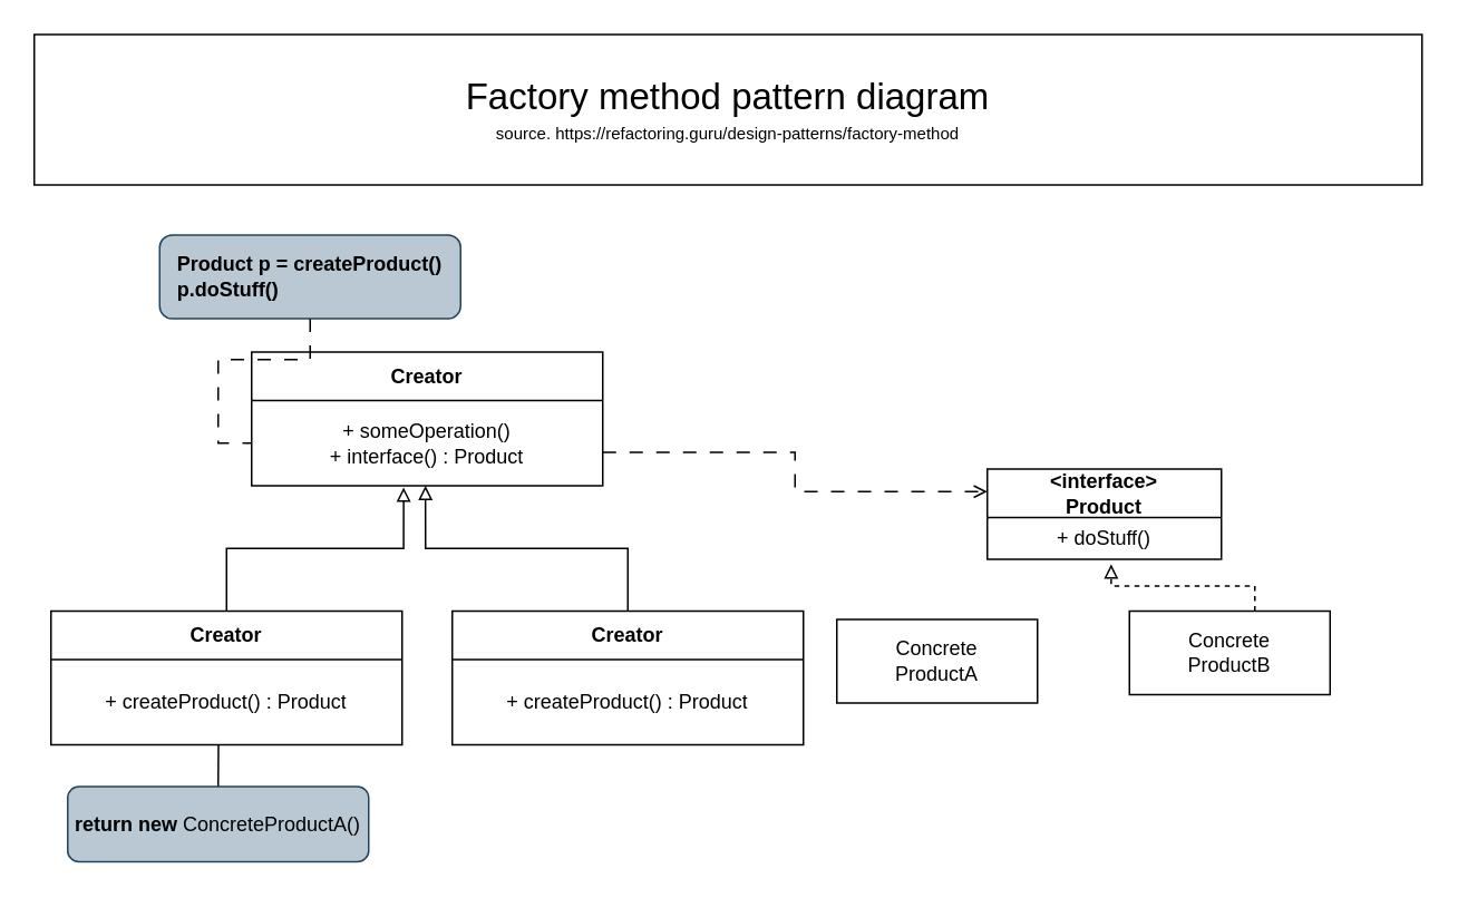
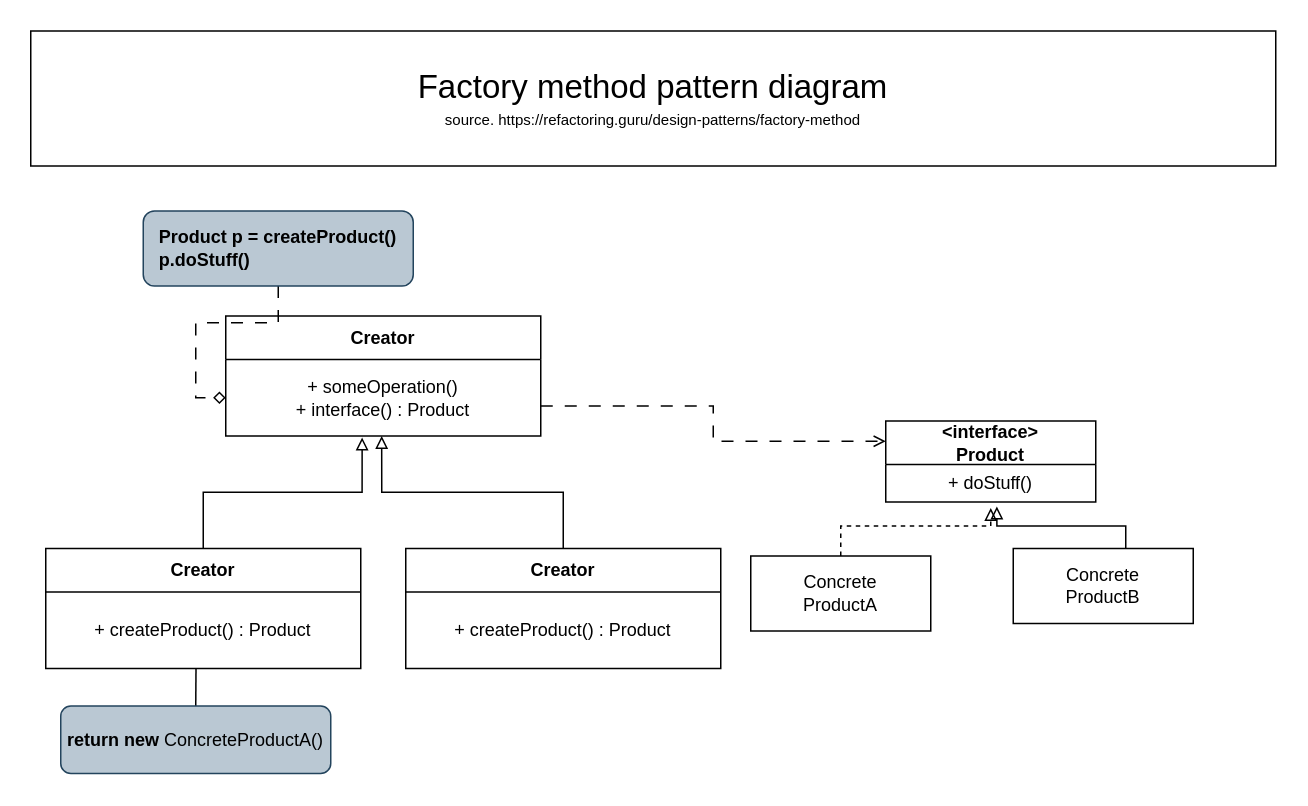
- <mxCell id="19" style="edgeStyle=orthogonalEdgeStyle;rounded=0;orthogonalLoop=1;jettySize=auto;html=1;endArrow=none;endFill=0;dashed=1;dashPattern=8 8;" edge="1" parent="1" source="20" target="10"><mxGeometry relative="1" as="geometry" /></mxCell>
+ <mxCell id="19" style="edgeStyle=orthogonalEdgeStyle;rounded=0;orthogonalLoop=1;jettySize=auto;html=1;endArrow=diamond;endFill=0;dashed=1;dashPattern=8 8;" edge="1" parent="1" source="20" target="10"><mxGeometry relative="1" as="geometry" /></mxCell>
+ <mxCell id="5" style="edgeStyle=orthogonalEdgeStyle;rounded=0;orthogonalLoop=1;jettySize=auto;html=1;entryX=0.5;entryY=1.16;entryDx=0;entryDy=0;entryPerimeter=0;dashed=1;endArrow=block;endFill=0;" edge="1" parent="1" source="6" target="4"><mxGeometry relative="1" as="geometry"><Array as="points"><mxPoint x="560" y="350" /><mxPoint x="660" y="350" /></Array></mxGeometry></mxCell>
- <mxCell id="7" value="" style="edgeStyle=orthogonalEdgeStyle;rounded=0;orthogonalLoop=1;jettySize=auto;html=1;entryX=0.529;entryY=1.12;entryDx=0;entryDy=0;entryPerimeter=0;dashed=1;endArrow=block;endFill=0;" edge="1" parent="1" source="8" target="4"><mxGeometry relative="1" as="geometry"><Array as="points"><mxPoint x="750" y="350" /><mxPoint x="664" y="350" /></Array></mxGeometry></mxCell>
+ <mxCell id="7" value="" style="edgeStyle=orthogonalEdgeStyle;rounded=0;orthogonalLoop=1;jettySize=auto;html=1;entryX=0.529;entryY=1.12;entryDx=0;entryDy=0;entryPerimeter=0;dashed=0;endArrow=block;endFill=0;" edge="1" parent="1" source="8" target="4"><mxGeometry relative="1" as="geometry"><Array as="points"><mxPoint x="750" y="350" /><mxPoint x="664" y="350" /></Array></mxGeometry></mxCell>
